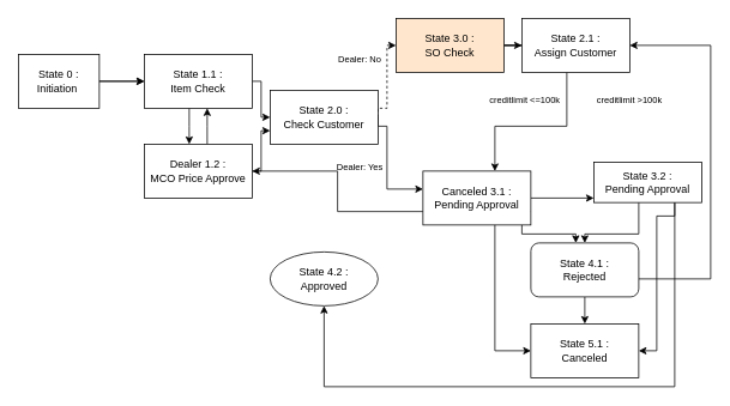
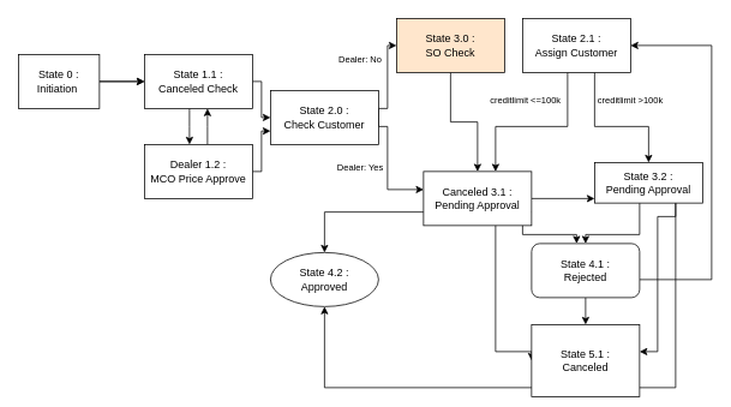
- <mxCell id="12" value="" style="edgeStyle=orthogonalEdgeStyle;rounded=0;orthogonalLoop=1;jettySize=auto;html=1;" edge="1" parent="1" source="13" target="18"><mxGeometry relative="1" as="geometry" /></mxCell>
+ <mxCell id="12" value="" style="edgeStyle=orthogonalEdgeStyle;rounded=0;orthogonalLoop=1;jettySize=auto;html=1;" edge="1" parent="1" source="13" target="23"><mxGeometry relative="1" as="geometry" /></mxCell>
- <mxCell id="14" value="State 1.1 : &lt;br&gt;Item Check" style="rounded=0;whiteSpace=wrap;html=1;" parent="1" vertex="1"><mxGeometry x="160" y="60" width="120" height="60" as="geometry" /></mxCell>
+ <mxCell id="14" value="State 1.1 : &lt;br&gt;Canceled Check" style="rounded=0;whiteSpace=wrap;html=1;" parent="1" vertex="1"><mxGeometry x="160" y="60" width="120" height="60" as="geometry" /></mxCell>
- <mxCell id="9" style="edgeStyle=orthogonalEdgeStyle;rounded=0;orthogonalLoop=1;jettySize=auto;html=1;exitX=1;exitY=0.5;exitDx=0;exitDy=0;entryX=0;entryY=0.5;entryDx=0;entryDy=0;dashed=1;" edge="1" parent="1" source="11" target="13"><mxGeometry relative="1" as="geometry"><mxPoint x="430" y="50" as="targetPoint" /><Array as="points"><mxPoint x="420" y="120" /><mxPoint x="430" y="120" /><mxPoint x="430" y="50" /></Array></mxGeometry></mxCell>
+ <mxCell id="9" style="edgeStyle=orthogonalEdgeStyle;rounded=0;orthogonalLoop=1;jettySize=auto;html=1;exitX=1;exitY=0.5;exitDx=0;exitDy=0;entryX=0;entryY=0.5;entryDx=0;entryDy=0;" edge="1" parent="1" source="11" target="13"><mxGeometry relative="1" as="geometry"><mxPoint x="430" y="50" as="targetPoint" /><Array as="points"><mxPoint x="420" y="120" /><mxPoint x="430" y="120" /><mxPoint x="430" y="50" /></Array></mxGeometry></mxCell>
+ <mxCell id="17" value="" style="edgeStyle=orthogonalEdgeStyle;rounded=0;orthogonalLoop=1;jettySize=auto;html=1;" edge="1" parent="1" source="18" target="27"><mxGeometry relative="1" as="geometry"><Array as="points"><mxPoint x="660" y="140" /><mxPoint x="720" y="140" /></Array></mxGeometry></mxCell>
- <mxCell id="22" style="edgeStyle=orthogonalEdgeStyle;rounded=0;orthogonalLoop=1;jettySize=auto;html=1;exitX=0;exitY=0.75;exitDx=0;exitDy=0;" edge="1" parent="1" source="23" target="8"><mxGeometry relative="1" as="geometry" /></mxCell>
+ <mxCell id="22" style="edgeStyle=orthogonalEdgeStyle;rounded=0;orthogonalLoop=1;jettySize=auto;html=1;exitX=0;exitY=0.75;exitDx=0;exitDy=0;entryX=0.5;entryY=0;entryDx=0;entryDy=0;" edge="1" parent="1" source="23" target="36"><mxGeometry relative="1" as="geometry" /></mxCell>
- <mxCell id="35" value="&lt;span&gt;State 5.1 : &lt;br&gt;Canceled&lt;br&gt;&lt;/span&gt;" style="rounded=0;whiteSpace=wrap;html=1;" vertex="1" parent="1"><mxGeometry x="590" y="360" width="120" height="60" as="geometry" /></mxCell>
+ <mxCell id="35" value="&lt;span&gt;State 5.1 : &lt;br&gt;Canceled&lt;br&gt;&lt;/span&gt;" style="rounded=0;whiteSpace=wrap;html=1;" vertex="1" parent="1"><mxGeometry x="590" y="360" width="120" height="80" as="geometry" /></mxCell>
